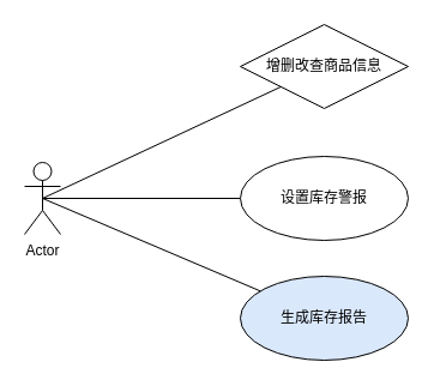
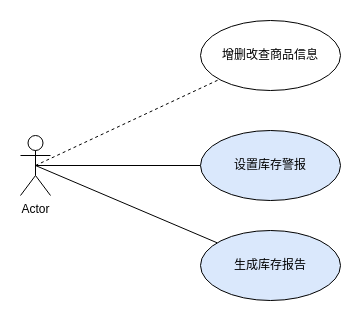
- <mxCell id="6" value="增删改查商品信息" style="rhombus;whiteSpace=wrap;html=1;" vertex="1" parent="1"><mxGeometry x="200" y="20" width="140" height="70" as="geometry" /></mxCell>
+ <mxCell id="6" value="增删改查商品信息" style="ellipse;whiteSpace=wrap;html=1;" vertex="1" parent="1"><mxGeometry x="200" y="20" width="140" height="70" as="geometry" /></mxCell>
- <mxCell id="2" style="edgeStyle=none;html=1;exitX=0.5;exitY=0.5;exitDx=0;exitDy=0;exitPerimeter=0;endArrow=none;endFill=0;" edge="1" parent="1" source="5" target="6"><mxGeometry relative="1" as="geometry" /></mxCell>
+ <mxCell id="2" style="edgeStyle=none;html=1;exitX=0.5;exitY=0.5;exitDx=0;exitDy=0;exitPerimeter=0;endArrow=none;endFill=0;dashed=1;" edge="1" parent="1" source="5" target="6"><mxGeometry relative="1" as="geometry" /></mxCell>
- <mxCell id="7" value="设置库存警报" style="ellipse;whiteSpace=wrap;html=1;" vertex="1" parent="1"><mxGeometry x="200" y="130" width="140" height="70" as="geometry" /></mxCell>
+ <mxCell id="7" value="设置库存警报" style="ellipse;whiteSpace=wrap;html=1;fillColor=#dae8fc;" vertex="1" parent="1"><mxGeometry x="200" y="130" width="140" height="70" as="geometry" /></mxCell>
